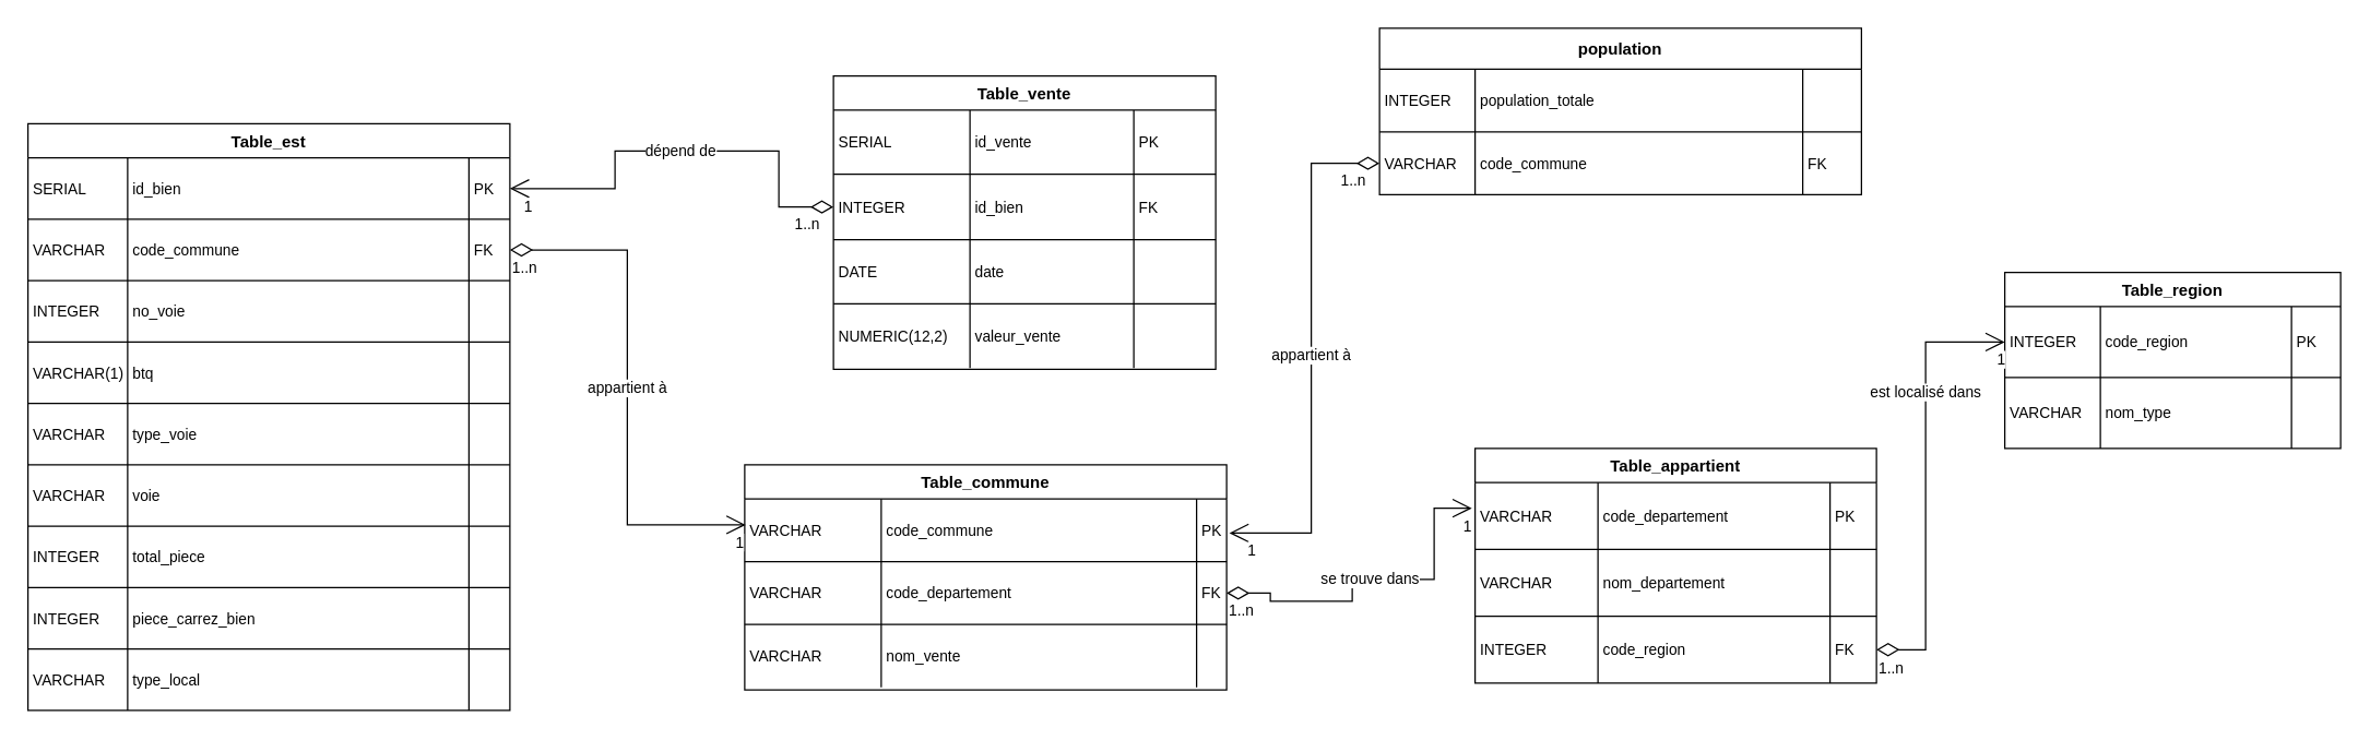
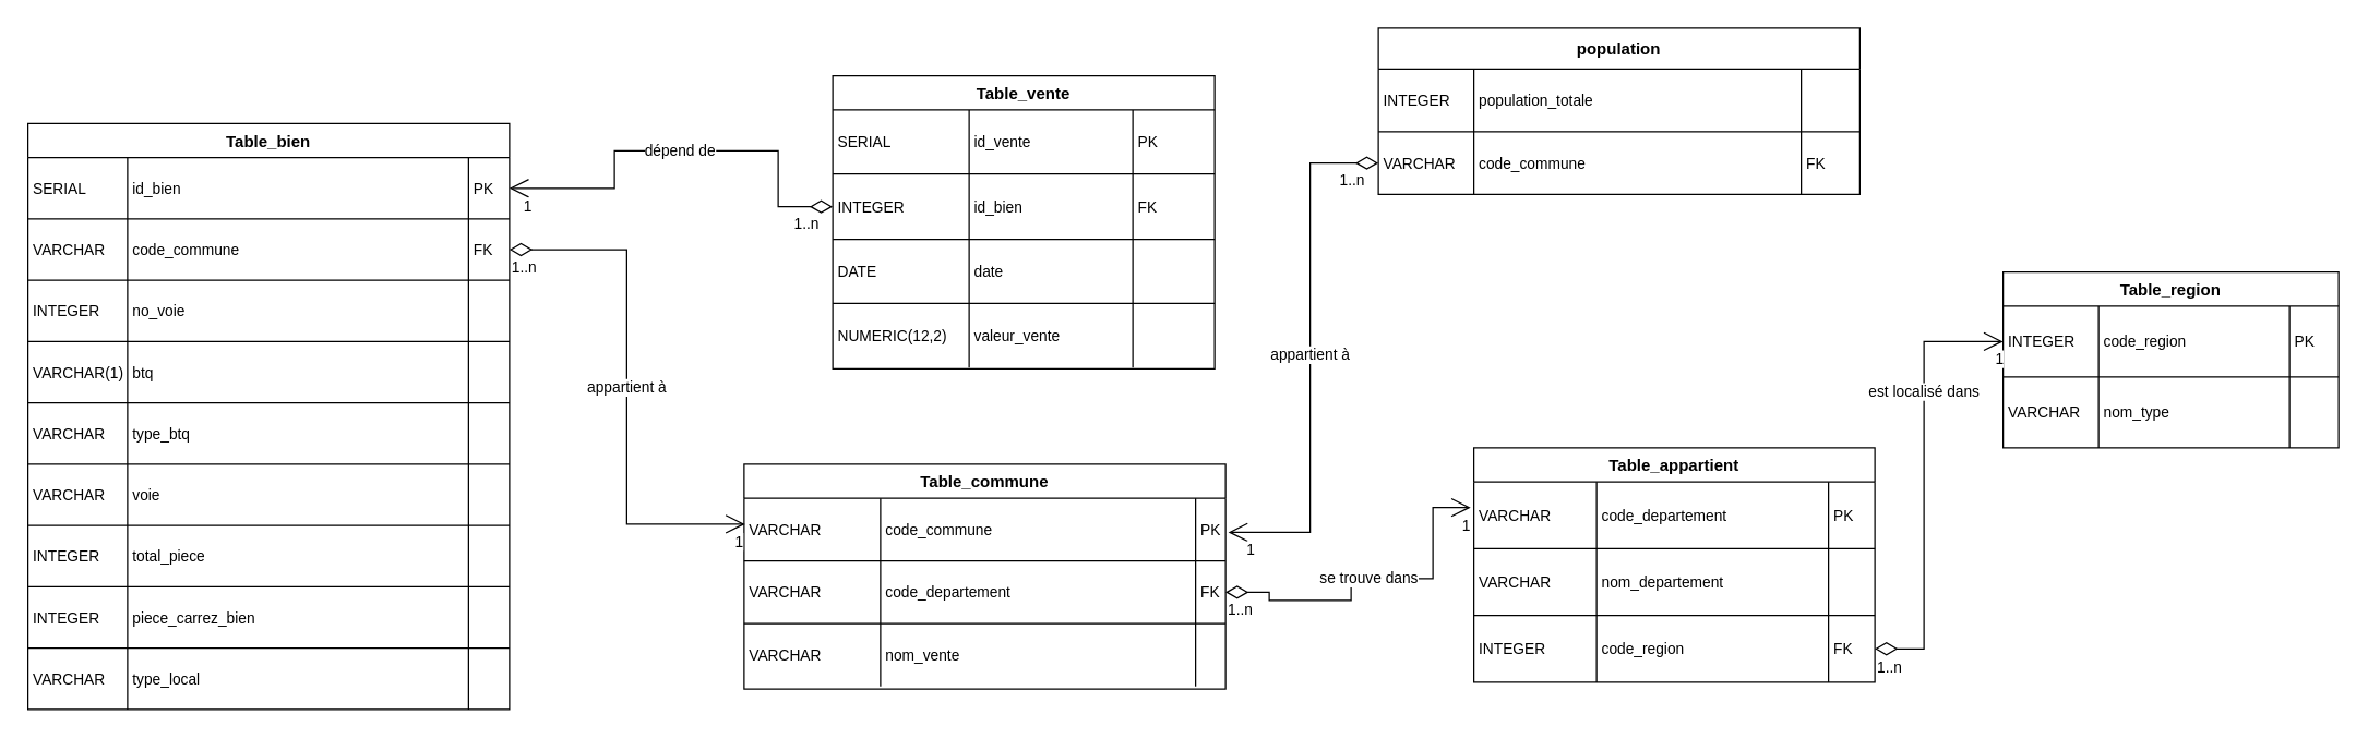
- <mxCell id="37" value="Table_est" style="shape=table;startSize=25;container=1;collapsible=0;childLayout=tableLayout;fixedRows=1;rowLines=1;fontStyle=1;align=center;resizeLast=1;" parent="1" vertex="1"><mxGeometry x="20" y="90" width="353" height="430" as="geometry" /></mxCell>
+ <mxCell id="37" value="Table_bien" style="shape=table;startSize=25;container=1;collapsible=0;childLayout=tableLayout;fixedRows=1;rowLines=1;fontStyle=1;align=center;resizeLast=1;" parent="1" vertex="1"><mxGeometry x="20" y="90" width="353" height="430" as="geometry" /></mxCell>
- <mxCell id="56" value="type_voie" style="shape=partialRectangle;connectable=0;fillColor=none;top=0;left=0;bottom=0;right=0;align=left;spacingLeft=2;overflow=hidden;fontSize=11;" parent="54" vertex="1"><mxGeometry x="73.0" width="250" height="45" as="geometry"><mxRectangle width="250" height="45" as="alternateBounds" /></mxGeometry></mxCell>
+ <mxCell id="56" value="type_btq" style="shape=partialRectangle;connectable=0;fillColor=none;top=0;left=0;bottom=0;right=0;align=left;spacingLeft=2;overflow=hidden;fontSize=11;" parent="54" vertex="1"><mxGeometry x="73.0" width="250" height="45" as="geometry"><mxRectangle width="250" height="45" as="alternateBounds" /></mxGeometry></mxCell>
